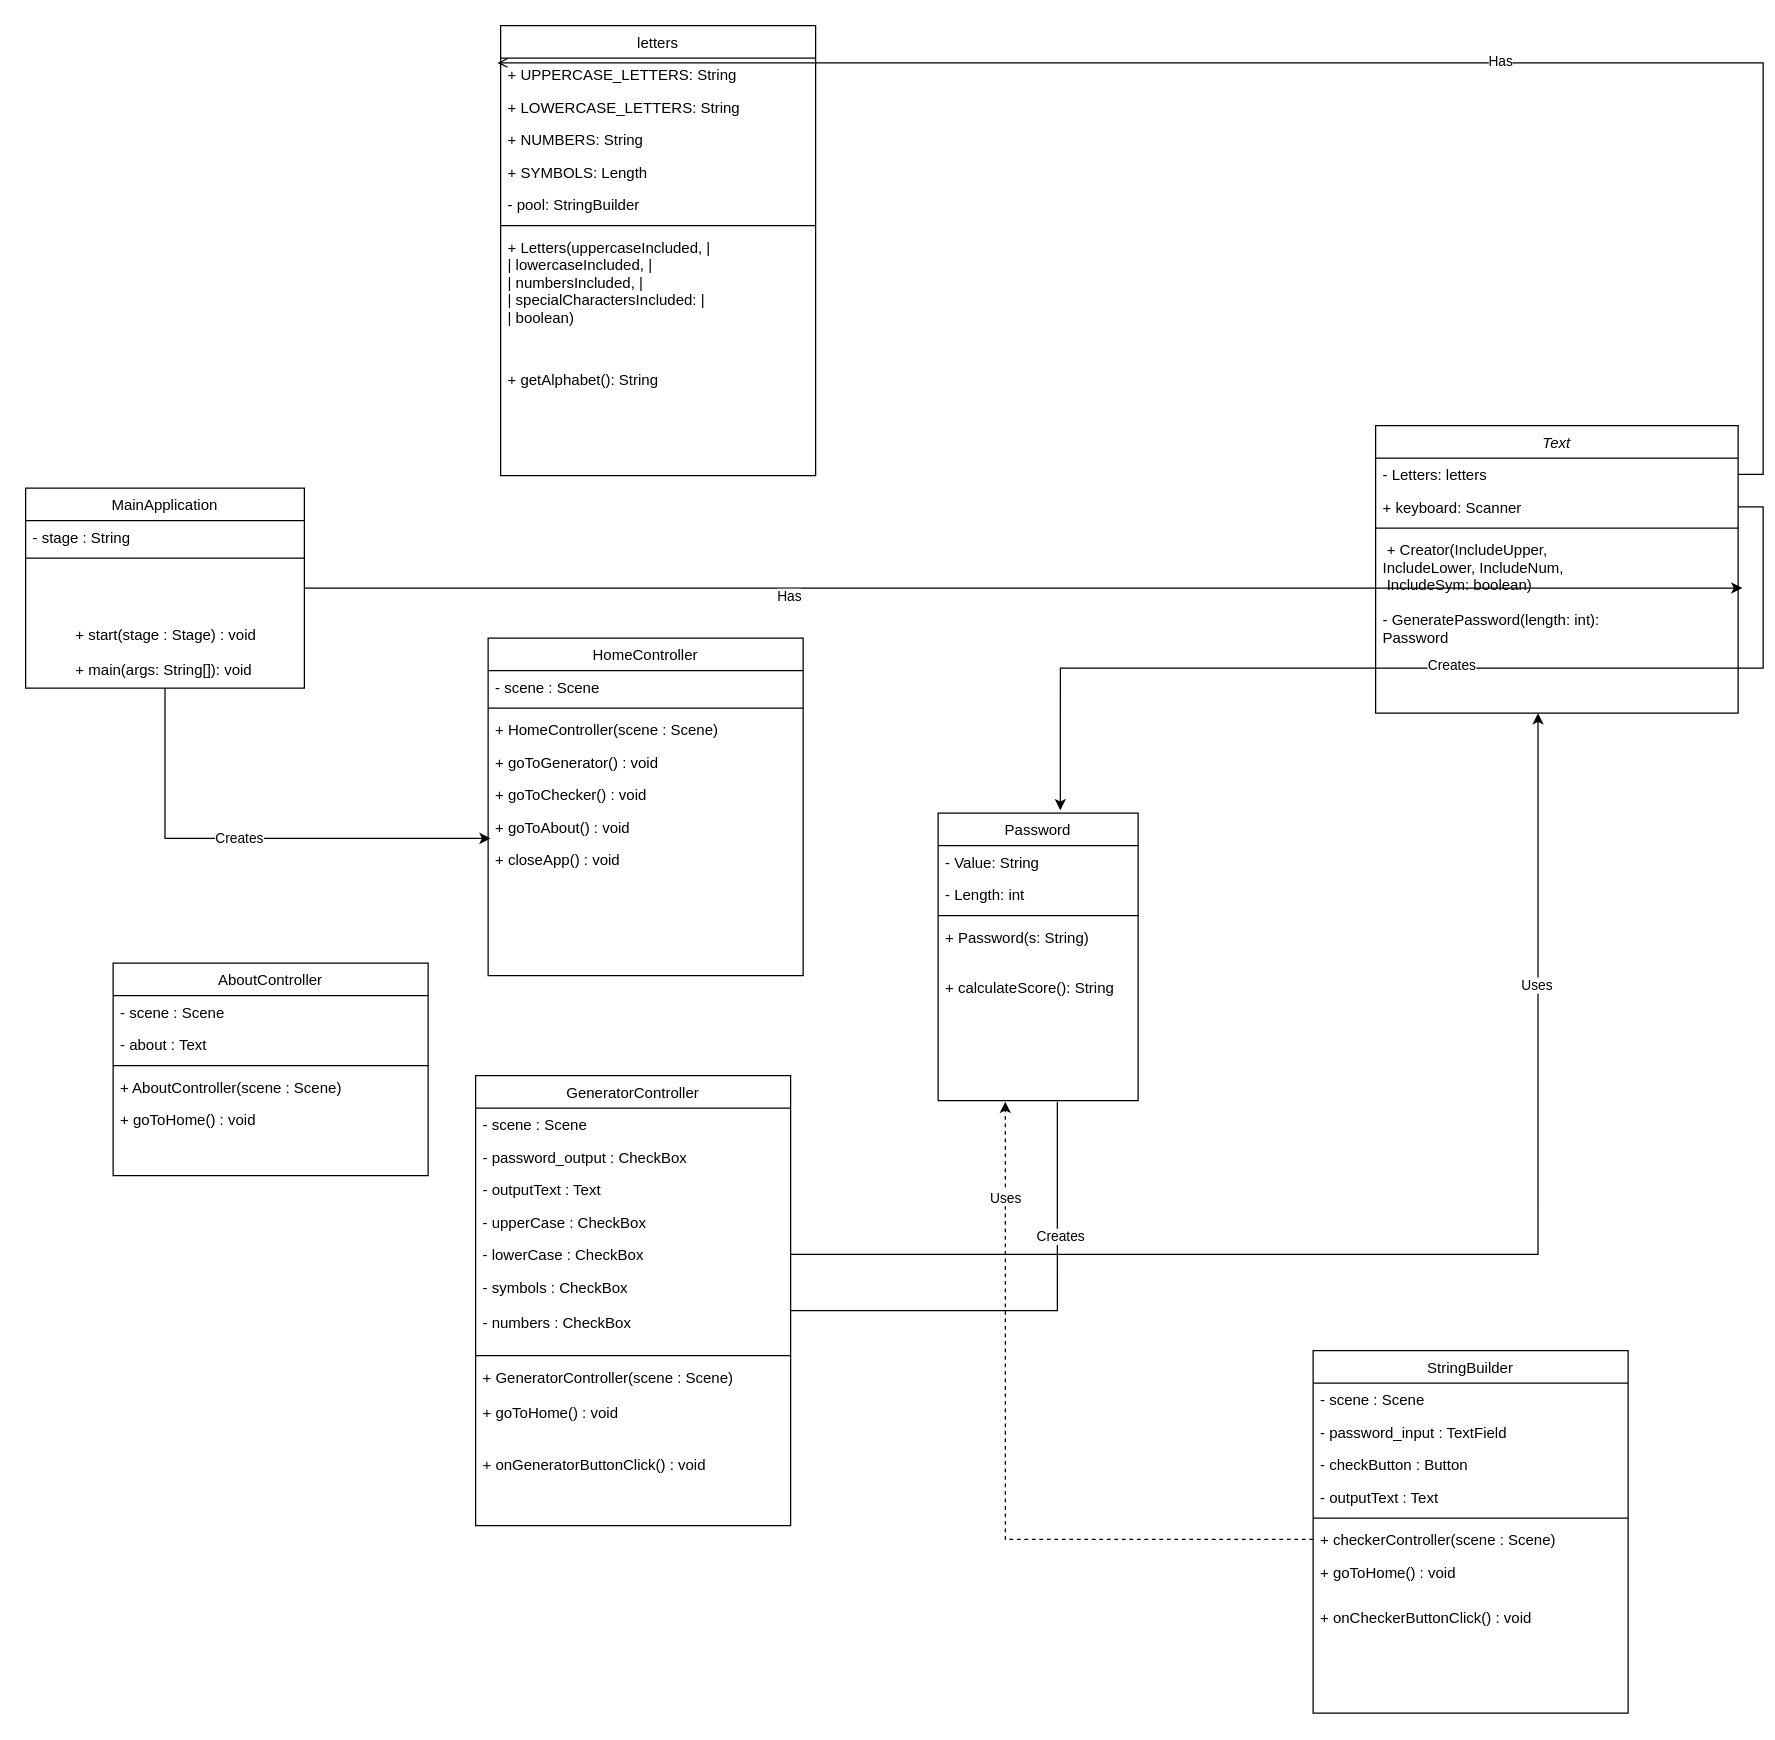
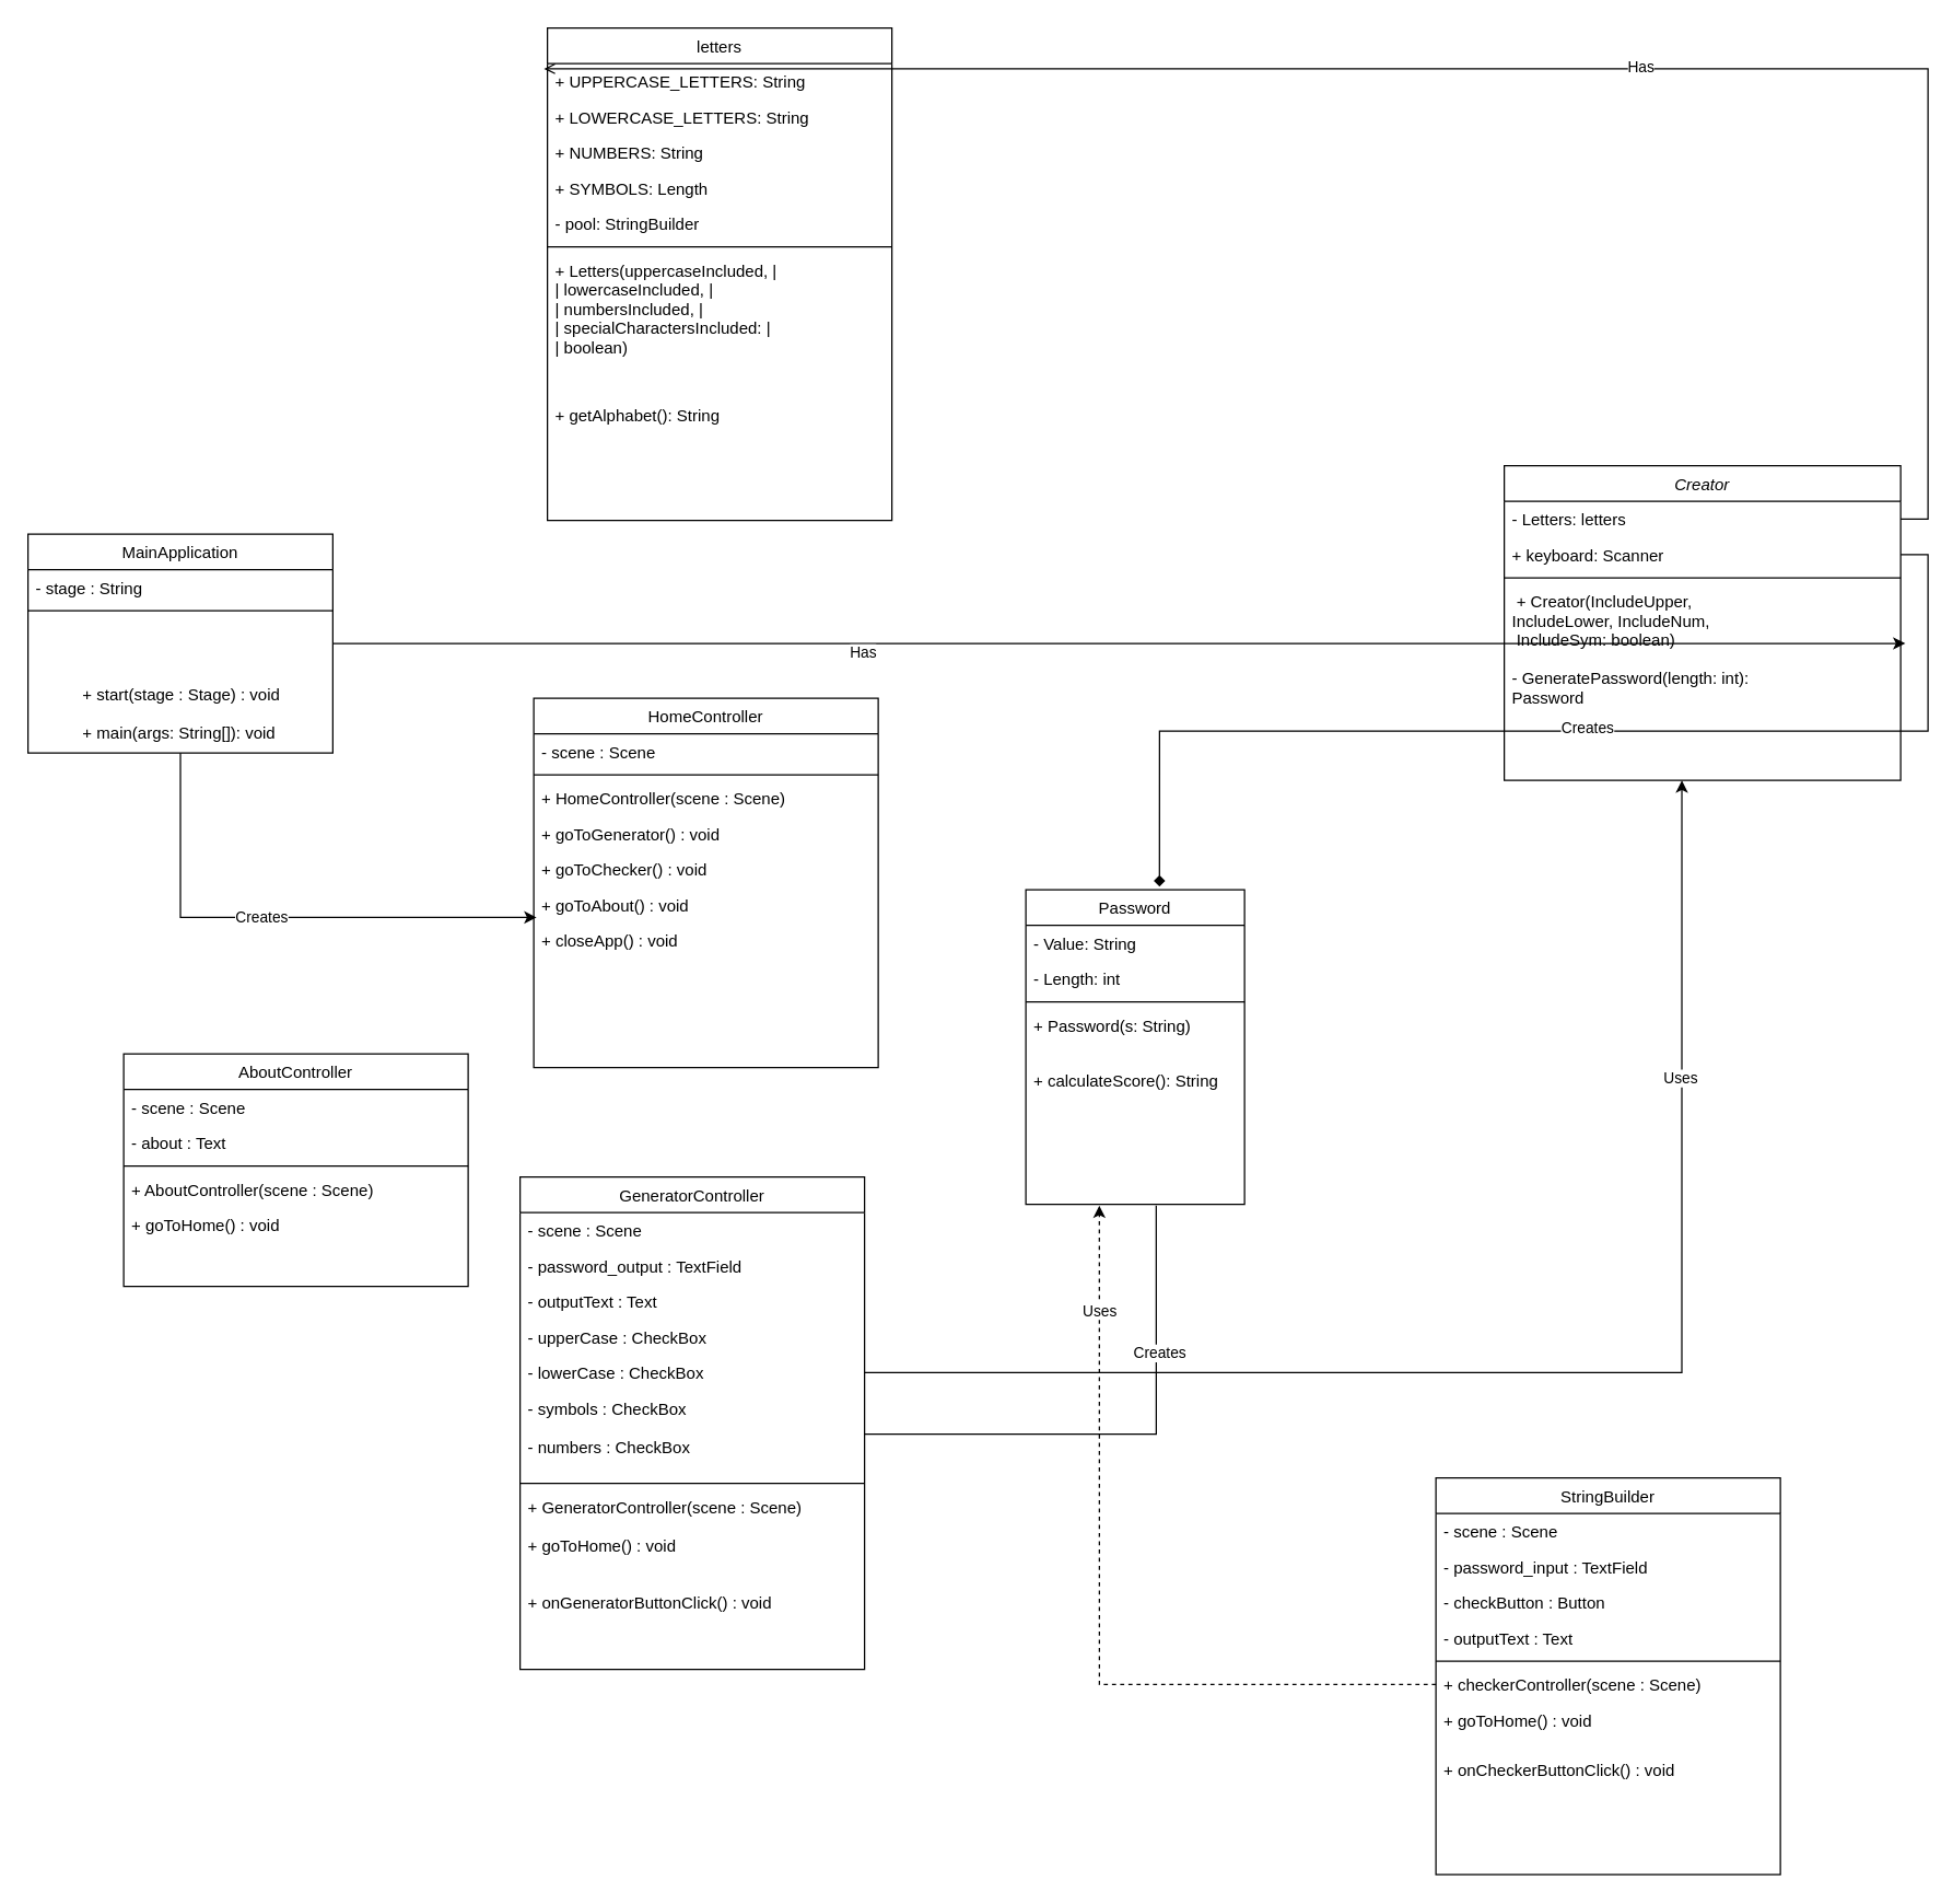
- <mxCell id="2" value="Text" style="swimlane;fontStyle=2;align=center;verticalAlign=top;childLayout=stackLayout;horizontal=1;startSize=26;horizontalStack=0;resizeParent=1;resizeLast=0;collapsible=1;marginBottom=0;rounded=0;shadow=0;strokeWidth=1;" parent="1" vertex="1"><mxGeometry x="1100" y="340" width="290" height="230" as="geometry"><mxRectangle x="230" y="140" width="160" height="26" as="alternateBounds" /></mxGeometry></mxCell>
+ <mxCell id="2" value="Creator" style="swimlane;fontStyle=2;align=center;verticalAlign=top;childLayout=stackLayout;horizontal=1;startSize=26;horizontalStack=0;resizeParent=1;resizeLast=0;collapsible=1;marginBottom=0;rounded=0;shadow=0;strokeWidth=1;" parent="1" vertex="1"><mxGeometry x="1100" y="340" width="290" height="230" as="geometry"><mxRectangle x="230" y="140" width="160" height="26" as="alternateBounds" /></mxGeometry></mxCell>
- <mxCell id="28" style="edgeStyle=orthogonalEdgeStyle;rounded=0;orthogonalLoop=1;jettySize=auto;html=1;exitX=1;exitY=0.5;exitDx=0;exitDy=0;entryX=0.611;entryY=-0.01;entryDx=0;entryDy=0;entryPerimeter=0;" parent="1" source="4" target="7" edge="1"><mxGeometry relative="1" as="geometry" /></mxCell>
+ <mxCell id="28" style="edgeStyle=orthogonalEdgeStyle;rounded=0;orthogonalLoop=1;jettySize=auto;html=1;exitX=1;exitY=0.5;exitDx=0;exitDy=0;entryX=0.611;entryY=-0.01;entryDx=0;entryDy=0;entryPerimeter=0;endArrow=diamond;" parent="1" source="4" target="7" edge="1"><mxGeometry relative="1" as="geometry" /></mxCell>
- <mxCell id="44" value="- password_output : CheckBox " style="text;align=left;verticalAlign=top;spacingLeft=4;spacingRight=4;overflow=hidden;rotatable=0;points=[[0,0.5],[1,0.5]];portConstraint=eastwest;rounded=0;shadow=0;html=0;" vertex="1" parent="42"><mxGeometry y="52" width="252" height="26" as="geometry" /></mxCell>
+ <mxCell id="44" value="- password_output : TextField " style="text;align=left;verticalAlign=top;spacingLeft=4;spacingRight=4;overflow=hidden;rotatable=0;points=[[0,0.5],[1,0.5]];portConstraint=eastwest;rounded=0;shadow=0;html=0;" vertex="1" parent="42"><mxGeometry y="52" width="252" height="26" as="geometry" /></mxCell>
